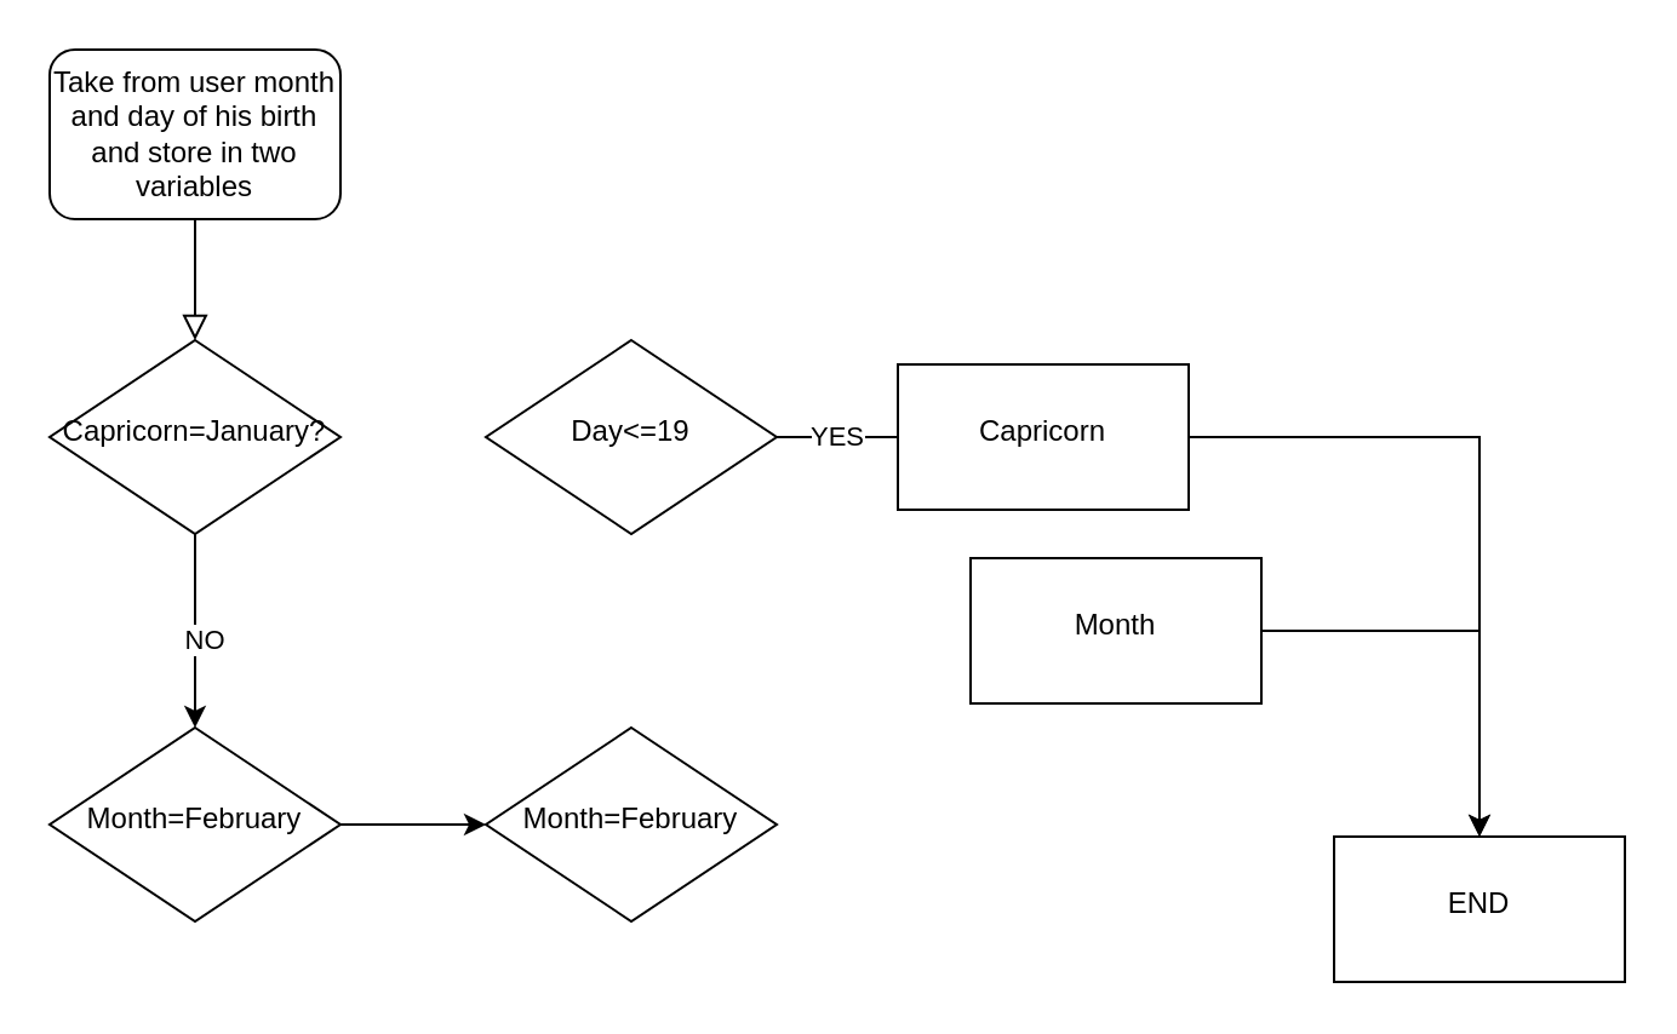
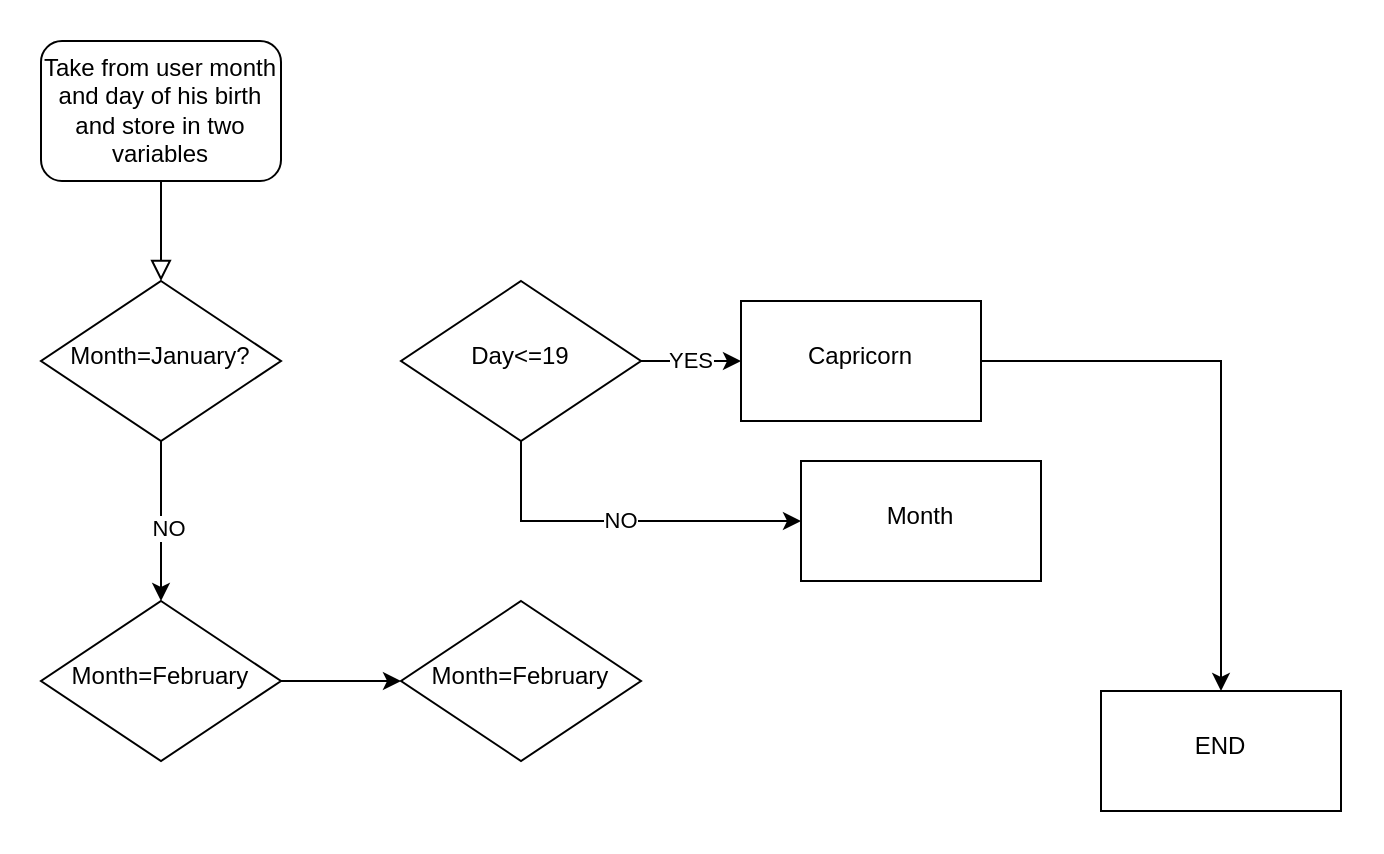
- <mxCell id="6" value="Capricorn=January?" style="rhombus;whiteSpace=wrap;html=1;shadow=0;fontFamily=Helvetica;fontSize=12;align=center;strokeWidth=1;spacing=6;spacingTop=-4;" parent="1" vertex="1"><mxGeometry x="20" y="140" width="120" height="80" as="geometry" /></mxCell>
+ <mxCell id="6" value="Month=January?" style="rhombus;whiteSpace=wrap;html=1;shadow=0;fontFamily=Helvetica;fontSize=12;align=center;strokeWidth=1;spacing=6;spacingTop=-4;" parent="1" vertex="1"><mxGeometry x="20" y="140" width="120" height="80" as="geometry" /></mxCell>
- <mxCell id="7" value="" style="edgeStyle=orthogonalEdgeStyle;rounded=0;orthogonalLoop=1;jettySize=auto;html=1;endArrow=none;" edge="1" parent="1" source="10" target="12"><mxGeometry relative="1" as="geometry" /></mxCell>
+ <mxCell id="7" value="" style="edgeStyle=orthogonalEdgeStyle;rounded=0;orthogonalLoop=1;jettySize=auto;html=1;" edge="1" parent="1" source="10" target="12"><mxGeometry relative="1" as="geometry" /></mxCell>
+ <mxCell id="9" value="NO" style="edgeStyle=orthogonalEdgeStyle;rounded=0;orthogonalLoop=1;jettySize=auto;html=1;" edge="1" parent="1" source="10" target="14"><mxGeometry relative="1" as="geometry"><Array as="points"><mxPoint x="260" y="260" /></Array></mxGeometry></mxCell>
- <mxCell id="13" style="edgeStyle=orthogonalEdgeStyle;rounded=0;orthogonalLoop=1;jettySize=auto;html=1;exitX=1;exitY=0.5;exitDx=0;exitDy=0;entryX=0.5;entryY=0;entryDx=0;entryDy=0;" edge="1" parent="1" source="14" target="15"><mxGeometry relative="1" as="geometry" /></mxCell>
